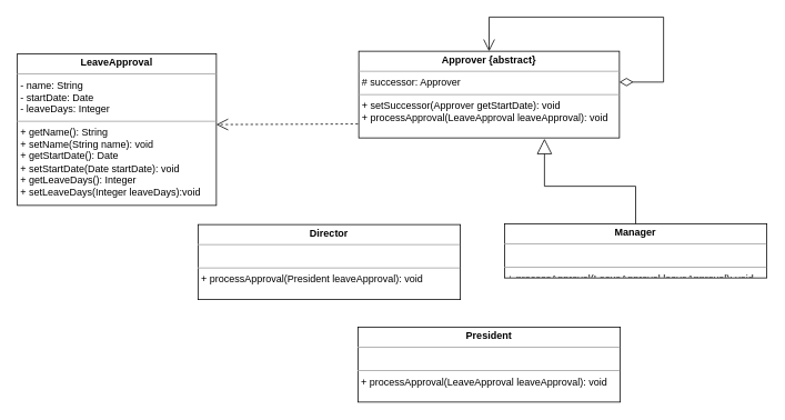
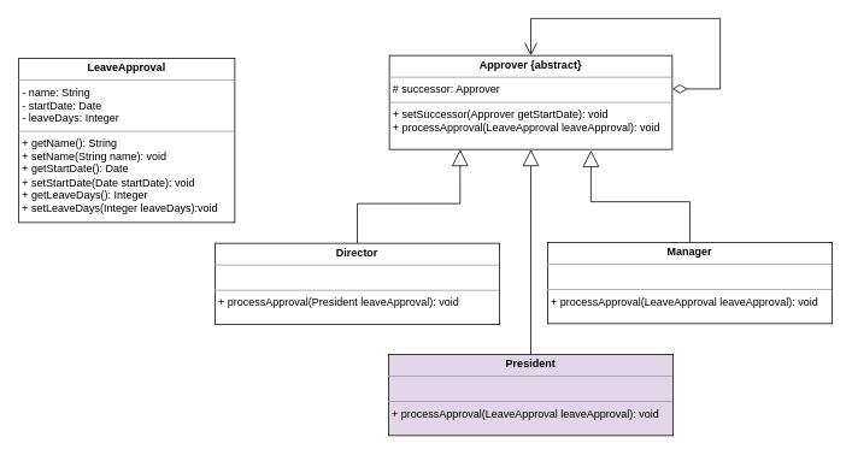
- <mxCell id="6" value="" style="endArrow=open;endSize=12;dashed=1;html=1;rounded=0;exitX=-0.003;exitY=0.839;exitDx=0;exitDy=0;exitPerimeter=0;entryX=1;entryY=0.467;entryDx=0;entryDy=0;entryPerimeter=0;" edge="1" parent="1" source="2" target="5"><mxGeometry width="160" relative="1" as="geometry"><mxPoint x="401" y="212" as="sourcePoint" /><mxPoint x="261" y="167" as="targetPoint" /></mxGeometry></mxCell>
+ <mxCell id="10" value="" style="endArrow=block;endSize=16;endFill=0;html=1;rounded=0;exitX=0.5;exitY=0;exitDx=0;exitDy=0;entryX=0.25;entryY=1;entryDx=0;entryDy=0;edgeStyle=orthogonalEdgeStyle;" edge="1" parent="1" source="3" target="2"><mxGeometry width="160" relative="1" as="geometry"><mxPoint x="205" y="373" as="sourcePoint" /><mxPoint x="365" y="373" as="targetPoint" /><Array as="points"><mxPoint x="395" y="225" /><mxPoint x="508" y="225" /></Array></mxGeometry></mxCell>
+ <mxCell id="9" value="" style="endArrow=block;endSize=16;endFill=0;html=1;rounded=0;exitX=0.5;exitY=0;exitDx=0;exitDy=0;entryX=0.5;entryY=1;entryDx=0;entryDy=0;" edge="1" parent="1" source="8" target="2"><mxGeometry width="160" relative="1" as="geometry"><mxPoint x="274" y="515" as="sourcePoint" /><mxPoint x="434" y="515" as="targetPoint" /></mxGeometry></mxCell>
- <mxCell id="7" value="&lt;p style=&quot;margin:0px;margin-top:4px;text-align:center;&quot;&gt;&lt;b&gt;Manager&lt;/b&gt;&lt;/p&gt;&lt;hr size=&quot;1&quot;&gt;&lt;p style=&quot;margin:0px;margin-left:4px;&quot;&gt;&amp;nbsp;&lt;/p&gt;&lt;hr size=&quot;1&quot;&gt;&lt;p style=&quot;margin:0px;margin-left:4px;&quot;&gt;+ processApproval(LeaveApproval leaveApproval): void&lt;br&gt;&lt;/p&gt;" style="verticalAlign=top;align=left;overflow=fill;fontSize=12;fontFamily=Helvetica;html=1;" vertex="1" parent="1"><mxGeometry x="605" y="268" width="315" height="65" as="geometry" /></mxCell>
+ <mxCell id="7" value="&lt;p style=&quot;margin:0px;margin-top:4px;text-align:center;&quot;&gt;&lt;b&gt;Manager&lt;/b&gt;&lt;/p&gt;&lt;hr size=&quot;1&quot;&gt;&lt;p style=&quot;margin:0px;margin-left:4px;&quot;&gt;&amp;nbsp;&lt;/p&gt;&lt;hr size=&quot;1&quot;&gt;&lt;p style=&quot;margin:0px;margin-left:4px;&quot;&gt;+ processApproval(LeaveApproval leaveApproval): void&lt;br&gt;&lt;/p&gt;" style="verticalAlign=top;align=left;overflow=fill;fontSize=12;fontFamily=Helvetica;html=1;" vertex="1" parent="1"><mxGeometry x="605" y="268" width="315" height="90" as="geometry" /></mxCell>
- <mxCell id="8" value="&lt;p style=&quot;margin:0px;margin-top:4px;text-align:center;&quot;&gt;&lt;b&gt;President&lt;/b&gt;&lt;/p&gt;&lt;hr size=&quot;1&quot;&gt;&lt;p style=&quot;margin:0px;margin-left:4px;&quot;&gt;&amp;nbsp;&lt;/p&gt;&lt;hr size=&quot;1&quot;&gt;&lt;p style=&quot;margin:0px;margin-left:4px;&quot;&gt;+ processApproval(LeaveApproval leaveApproval): void&lt;br&gt;&lt;/p&gt;" style="verticalAlign=top;align=left;overflow=fill;fontSize=12;fontFamily=Helvetica;html=1;" vertex="1" parent="1"><mxGeometry x="429" y="392" width="315" height="90" as="geometry" /></mxCell>
+ <mxCell id="8" value="&lt;p style=&quot;margin:0px;margin-top:4px;text-align:center;&quot;&gt;&lt;b&gt;President&lt;/b&gt;&lt;/p&gt;&lt;hr size=&quot;1&quot;&gt;&lt;p style=&quot;margin:0px;margin-left:4px;&quot;&gt;&amp;nbsp;&lt;/p&gt;&lt;hr size=&quot;1&quot;&gt;&lt;p style=&quot;margin:0px;margin-left:4px;&quot;&gt;+ processApproval(LeaveApproval leaveApproval): void&lt;br&gt;&lt;/p&gt;" style="verticalAlign=top;align=left;overflow=fill;fontSize=12;fontFamily=Helvetica;html=1;fillColor=#e1d5e7;" vertex="1" parent="1"><mxGeometry x="429" y="392" width="315" height="90" as="geometry" /></mxCell>
